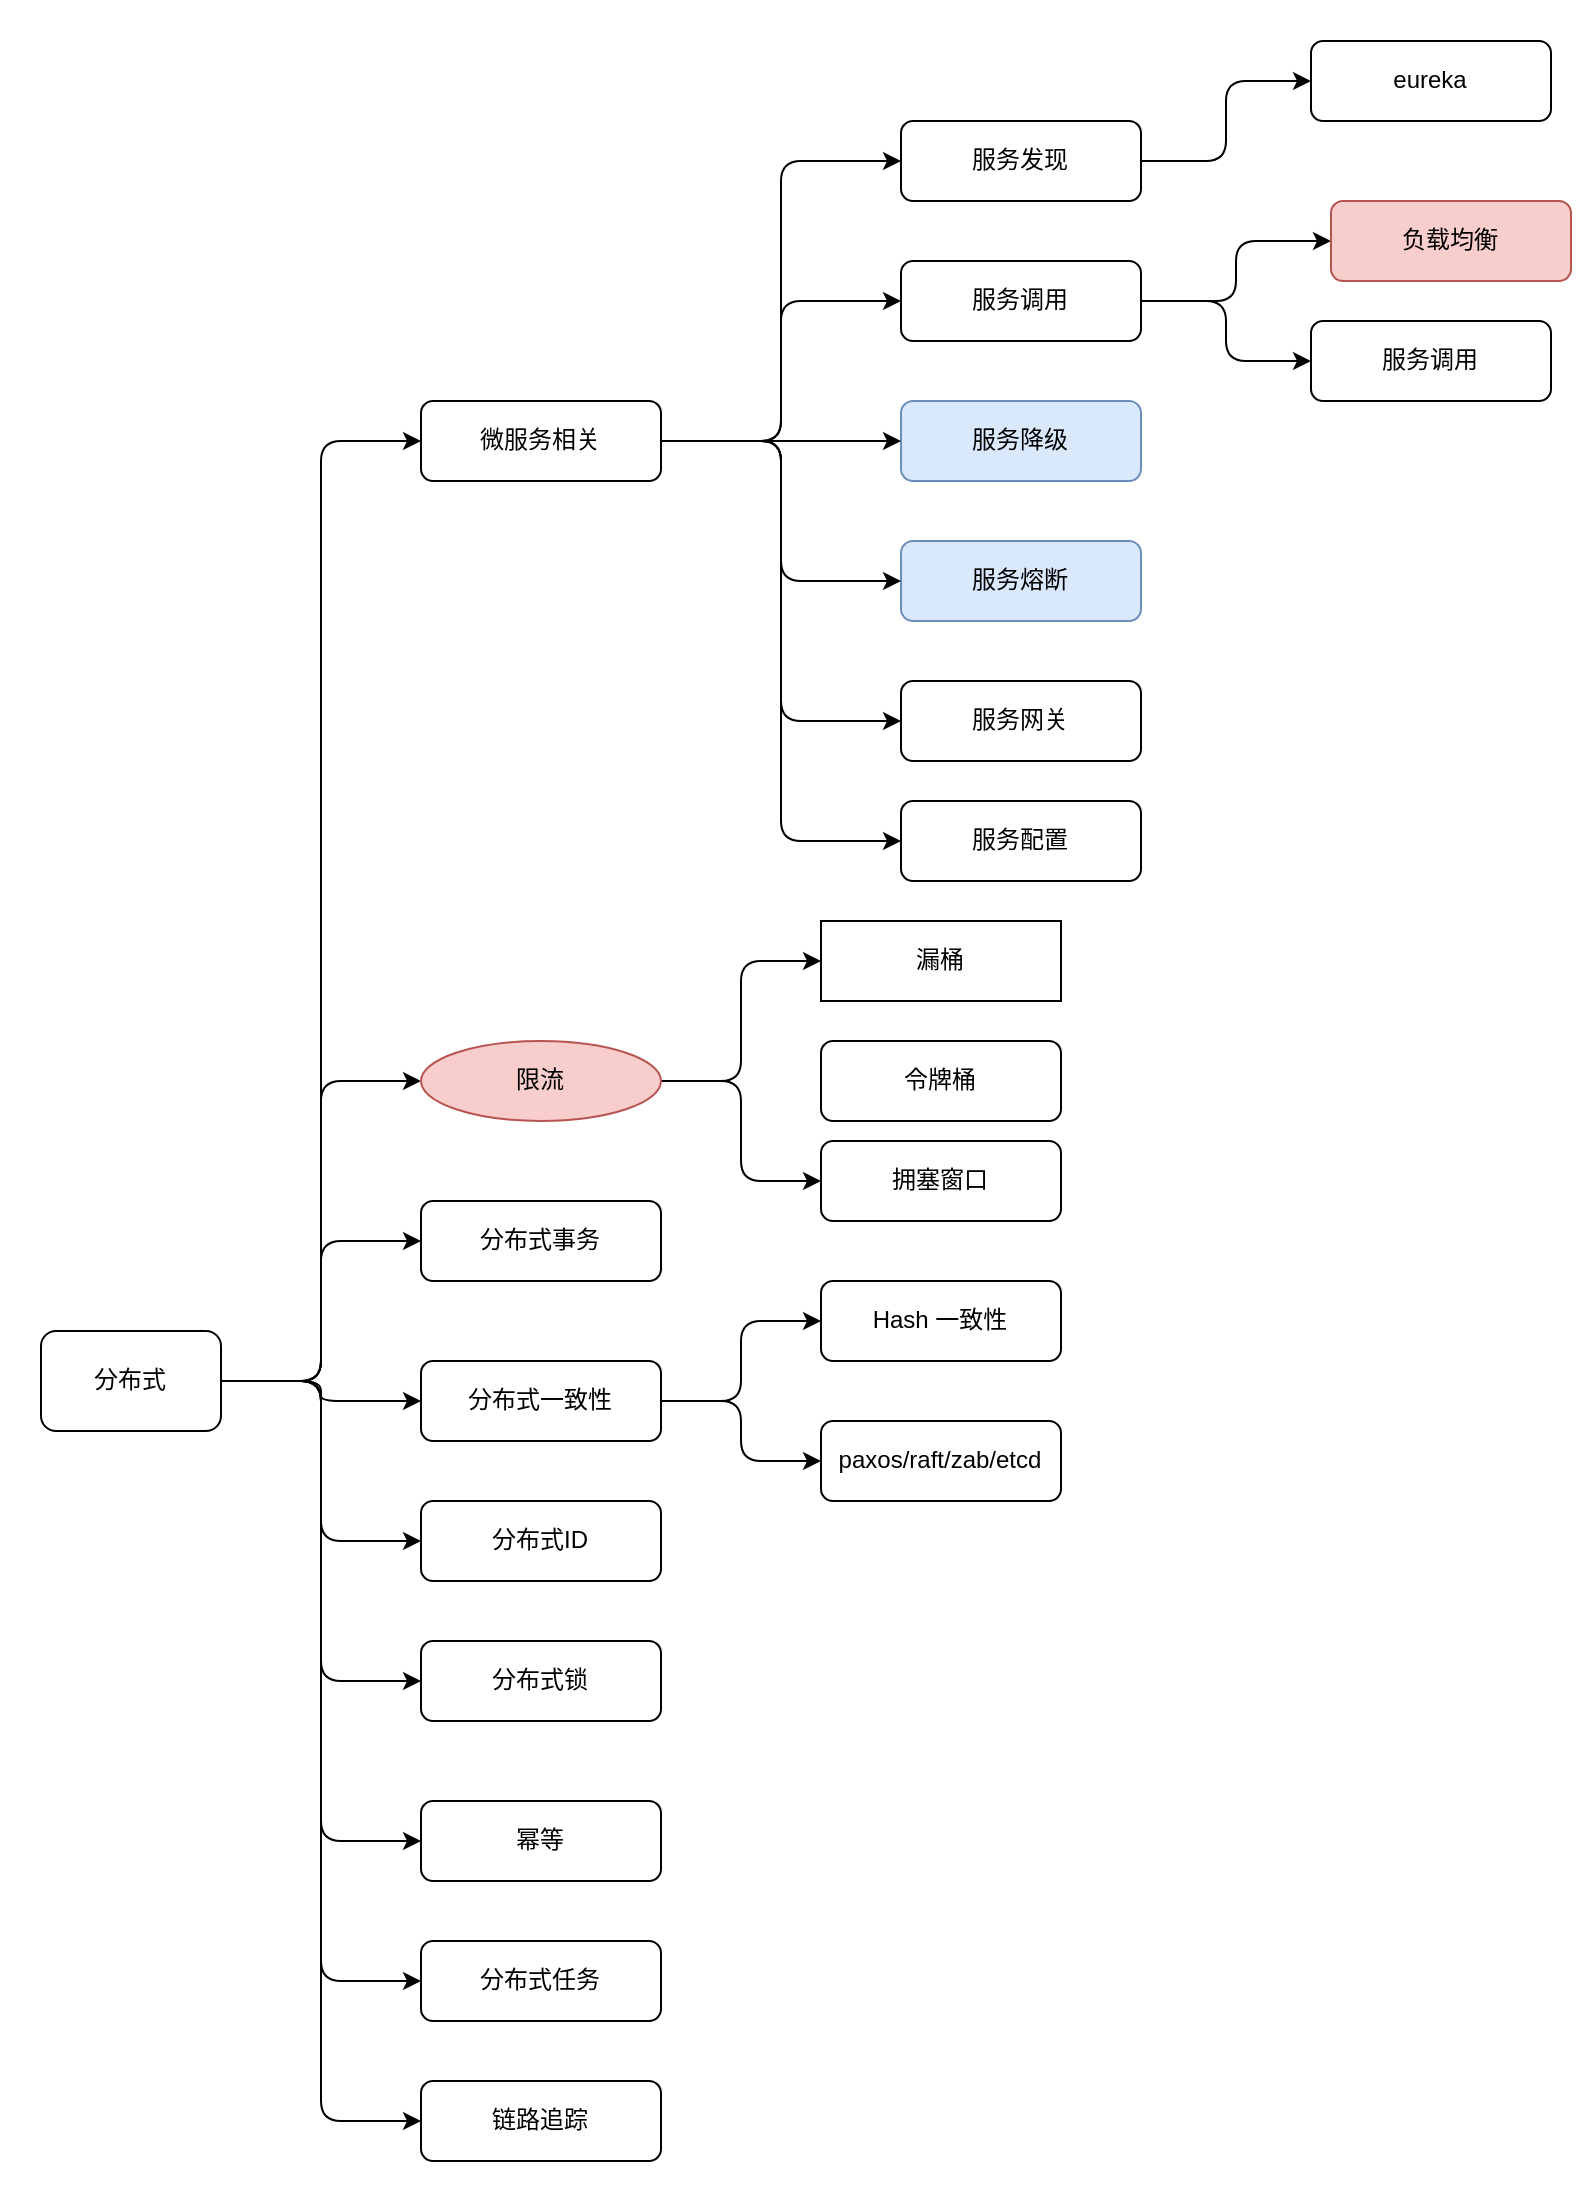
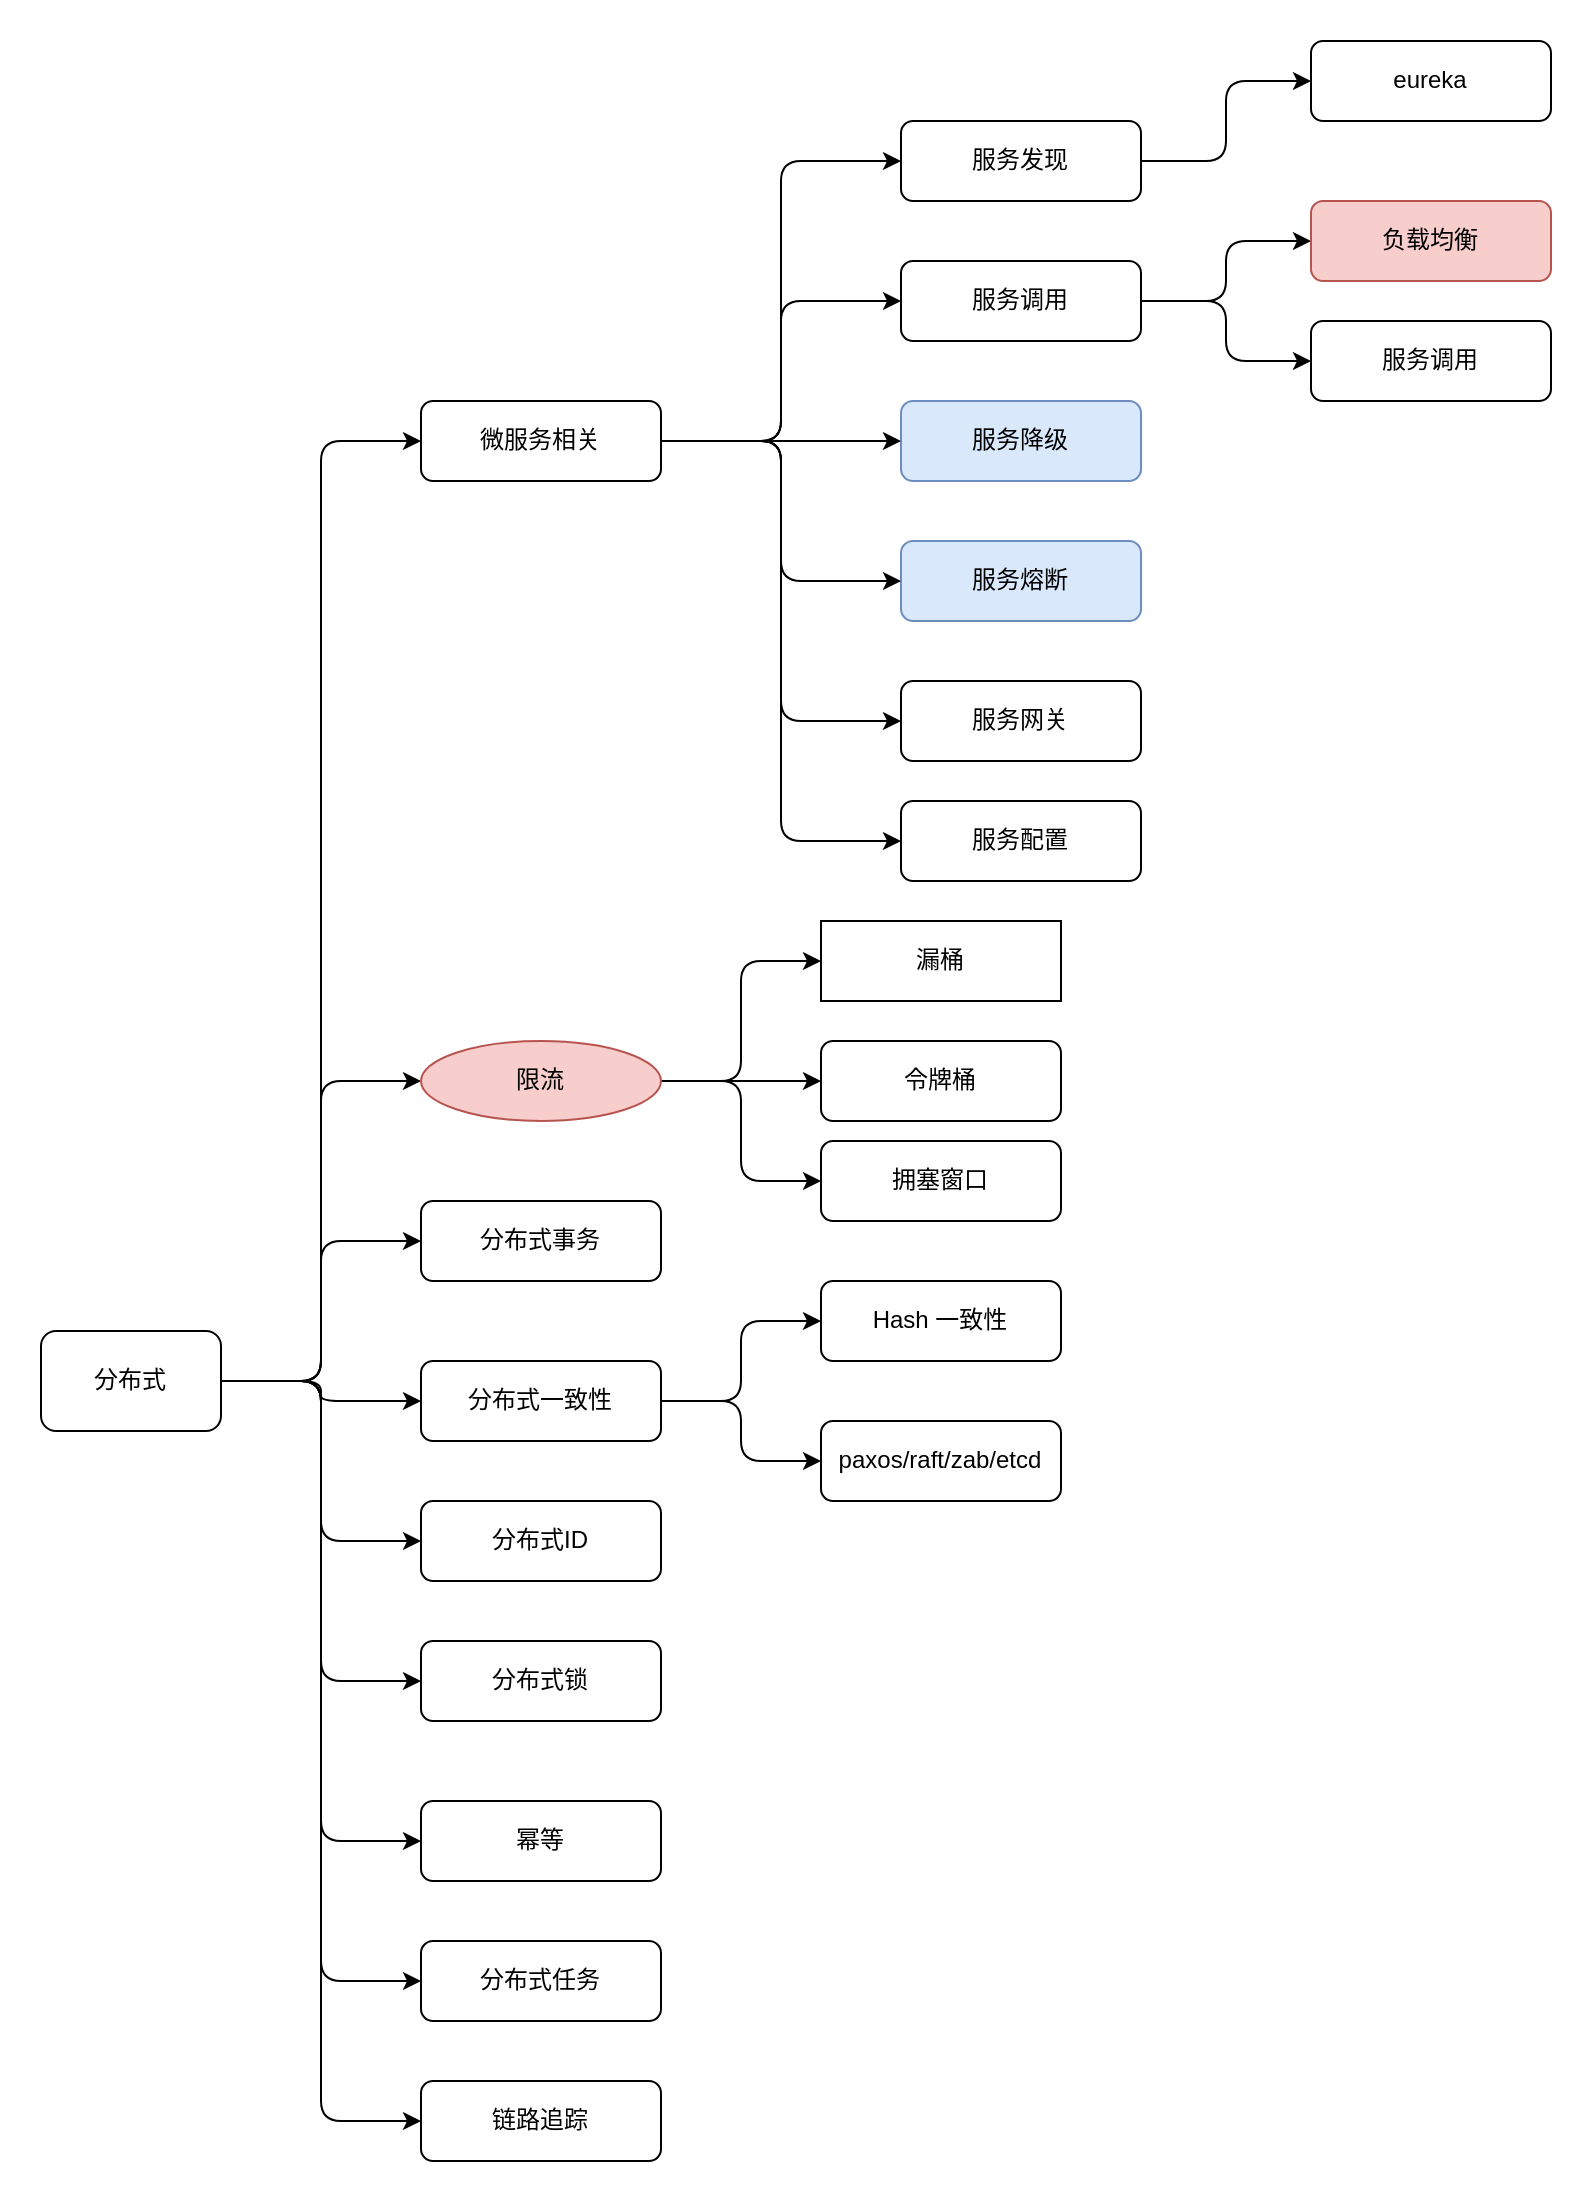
- <mxCell id="34" value="负载均衡" style="rounded=1;whiteSpace=wrap;html=1;fillColor=#f8cecc;strokeColor=#b85450;" parent="1" vertex="1"><mxGeometry x="665" y="100" width="120" height="40" as="geometry" /></mxCell>
+ <mxCell id="34" value="负载均衡" style="rounded=1;whiteSpace=wrap;html=1;fillColor=#f8cecc;strokeColor=#b85450;" parent="1" vertex="1"><mxGeometry x="655" y="100" width="120" height="40" as="geometry" /></mxCell>
+ <mxCell id="15" style="edgeStyle=orthogonalEdgeStyle;rounded=1;orthogonalLoop=1;jettySize=auto;html=1;" parent="1" source="18" target="20" edge="1"><mxGeometry relative="1" as="geometry" /></mxCell>
